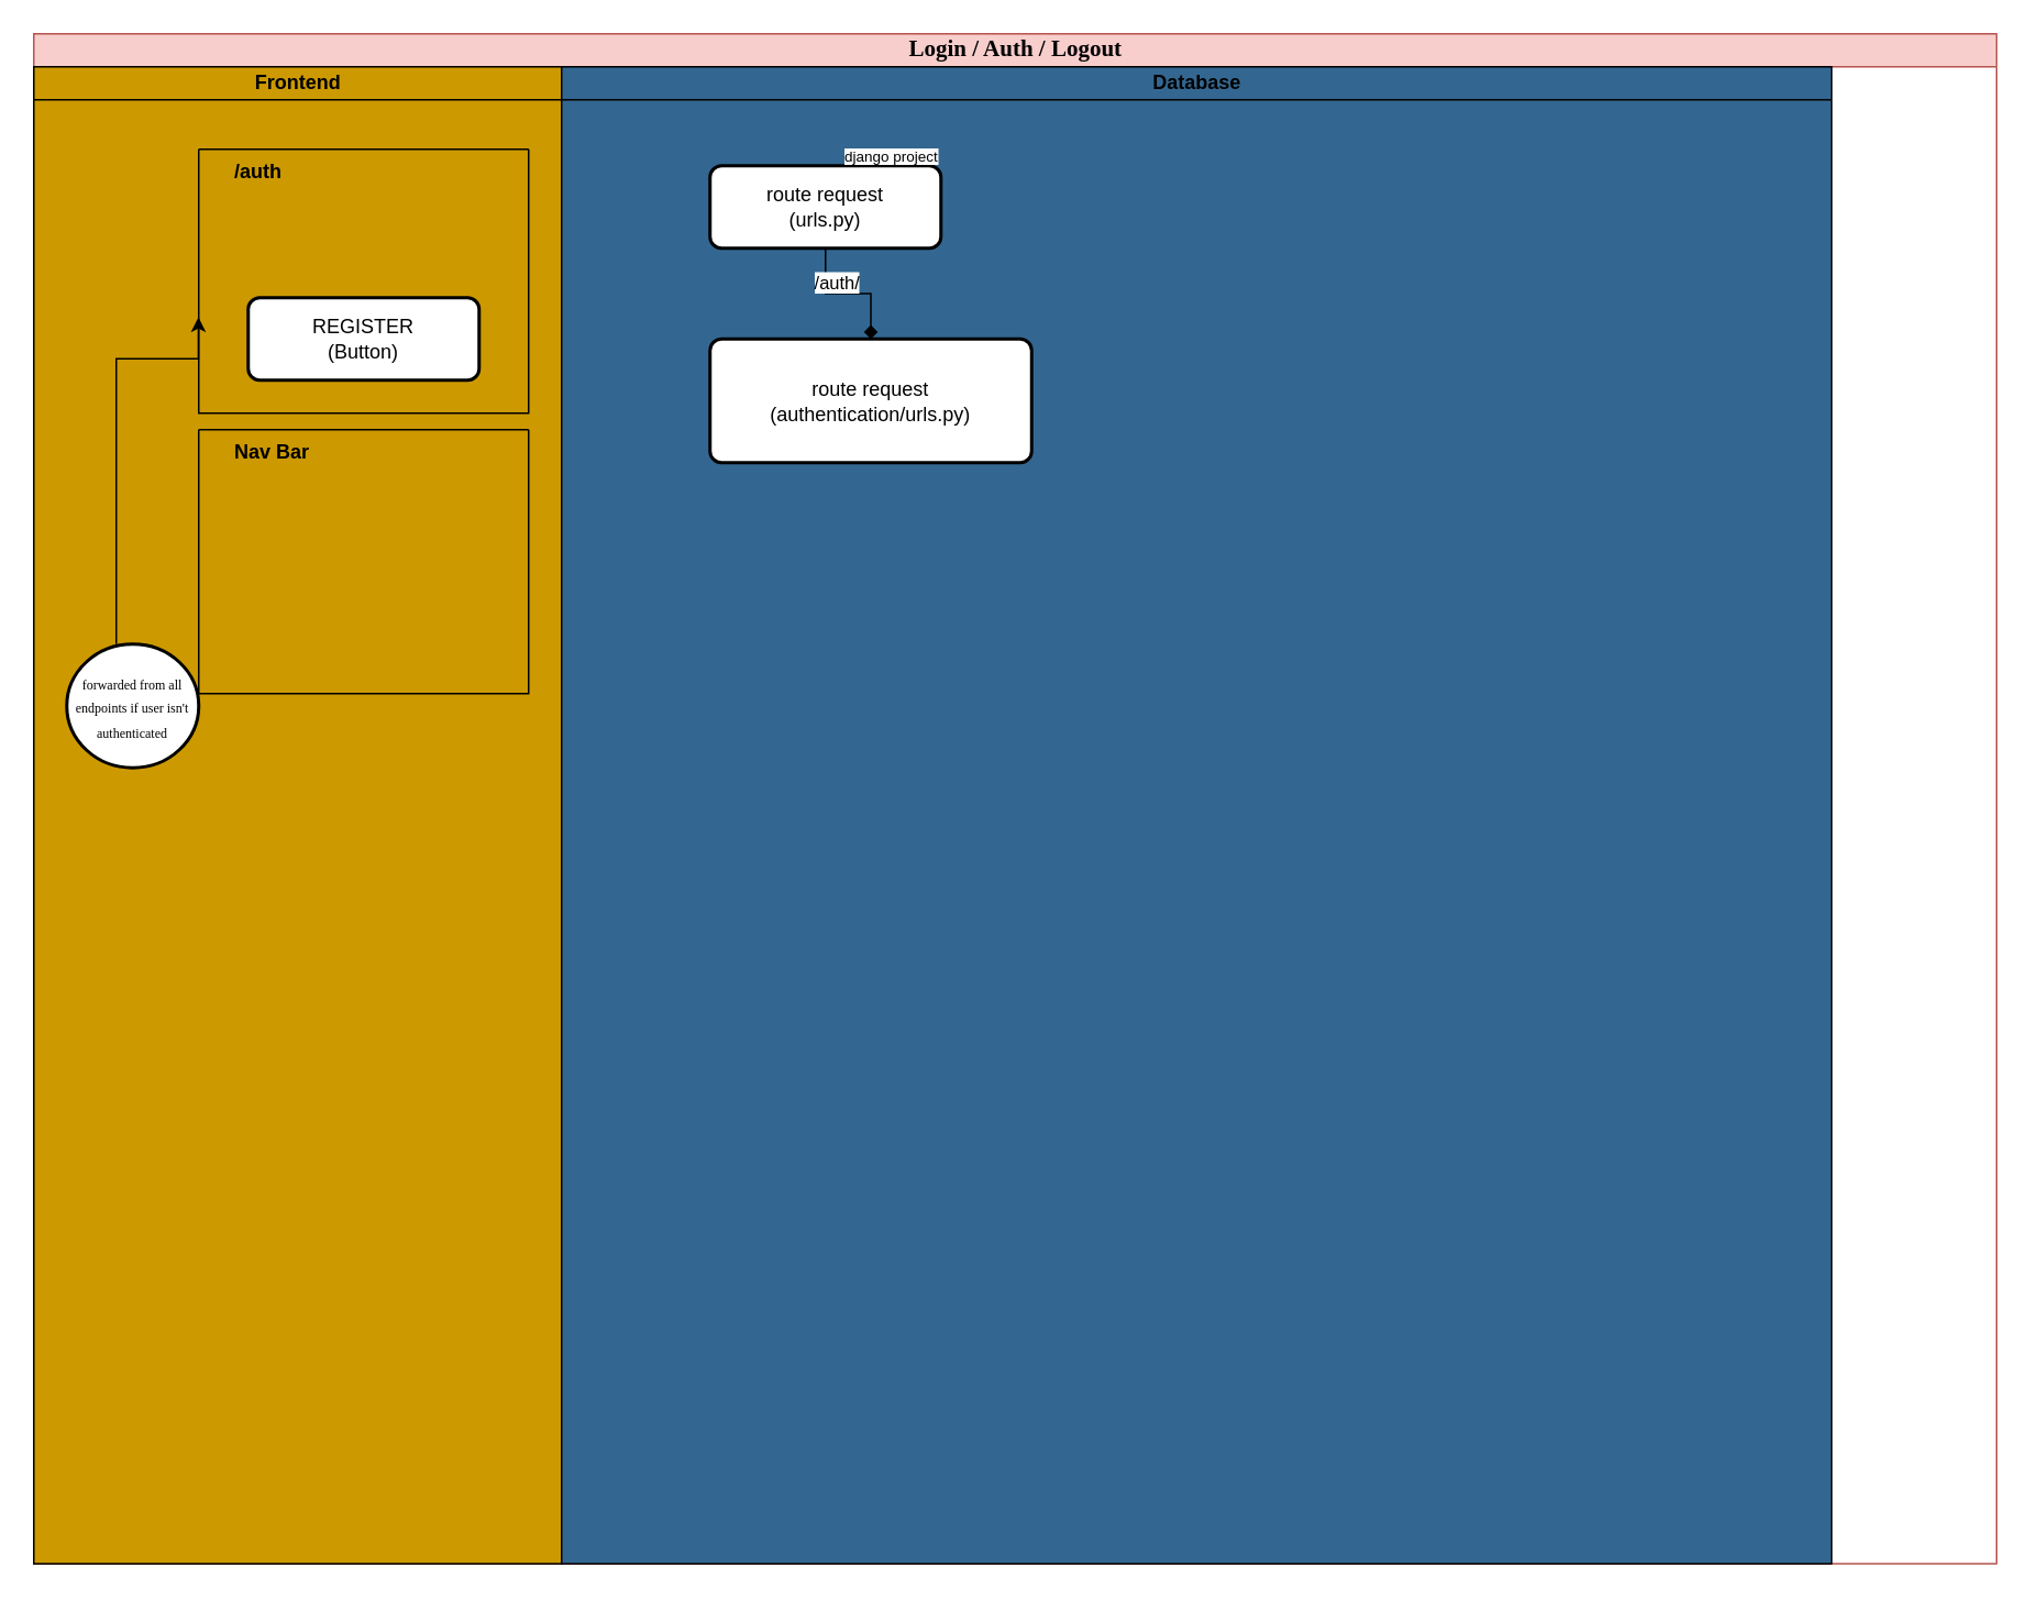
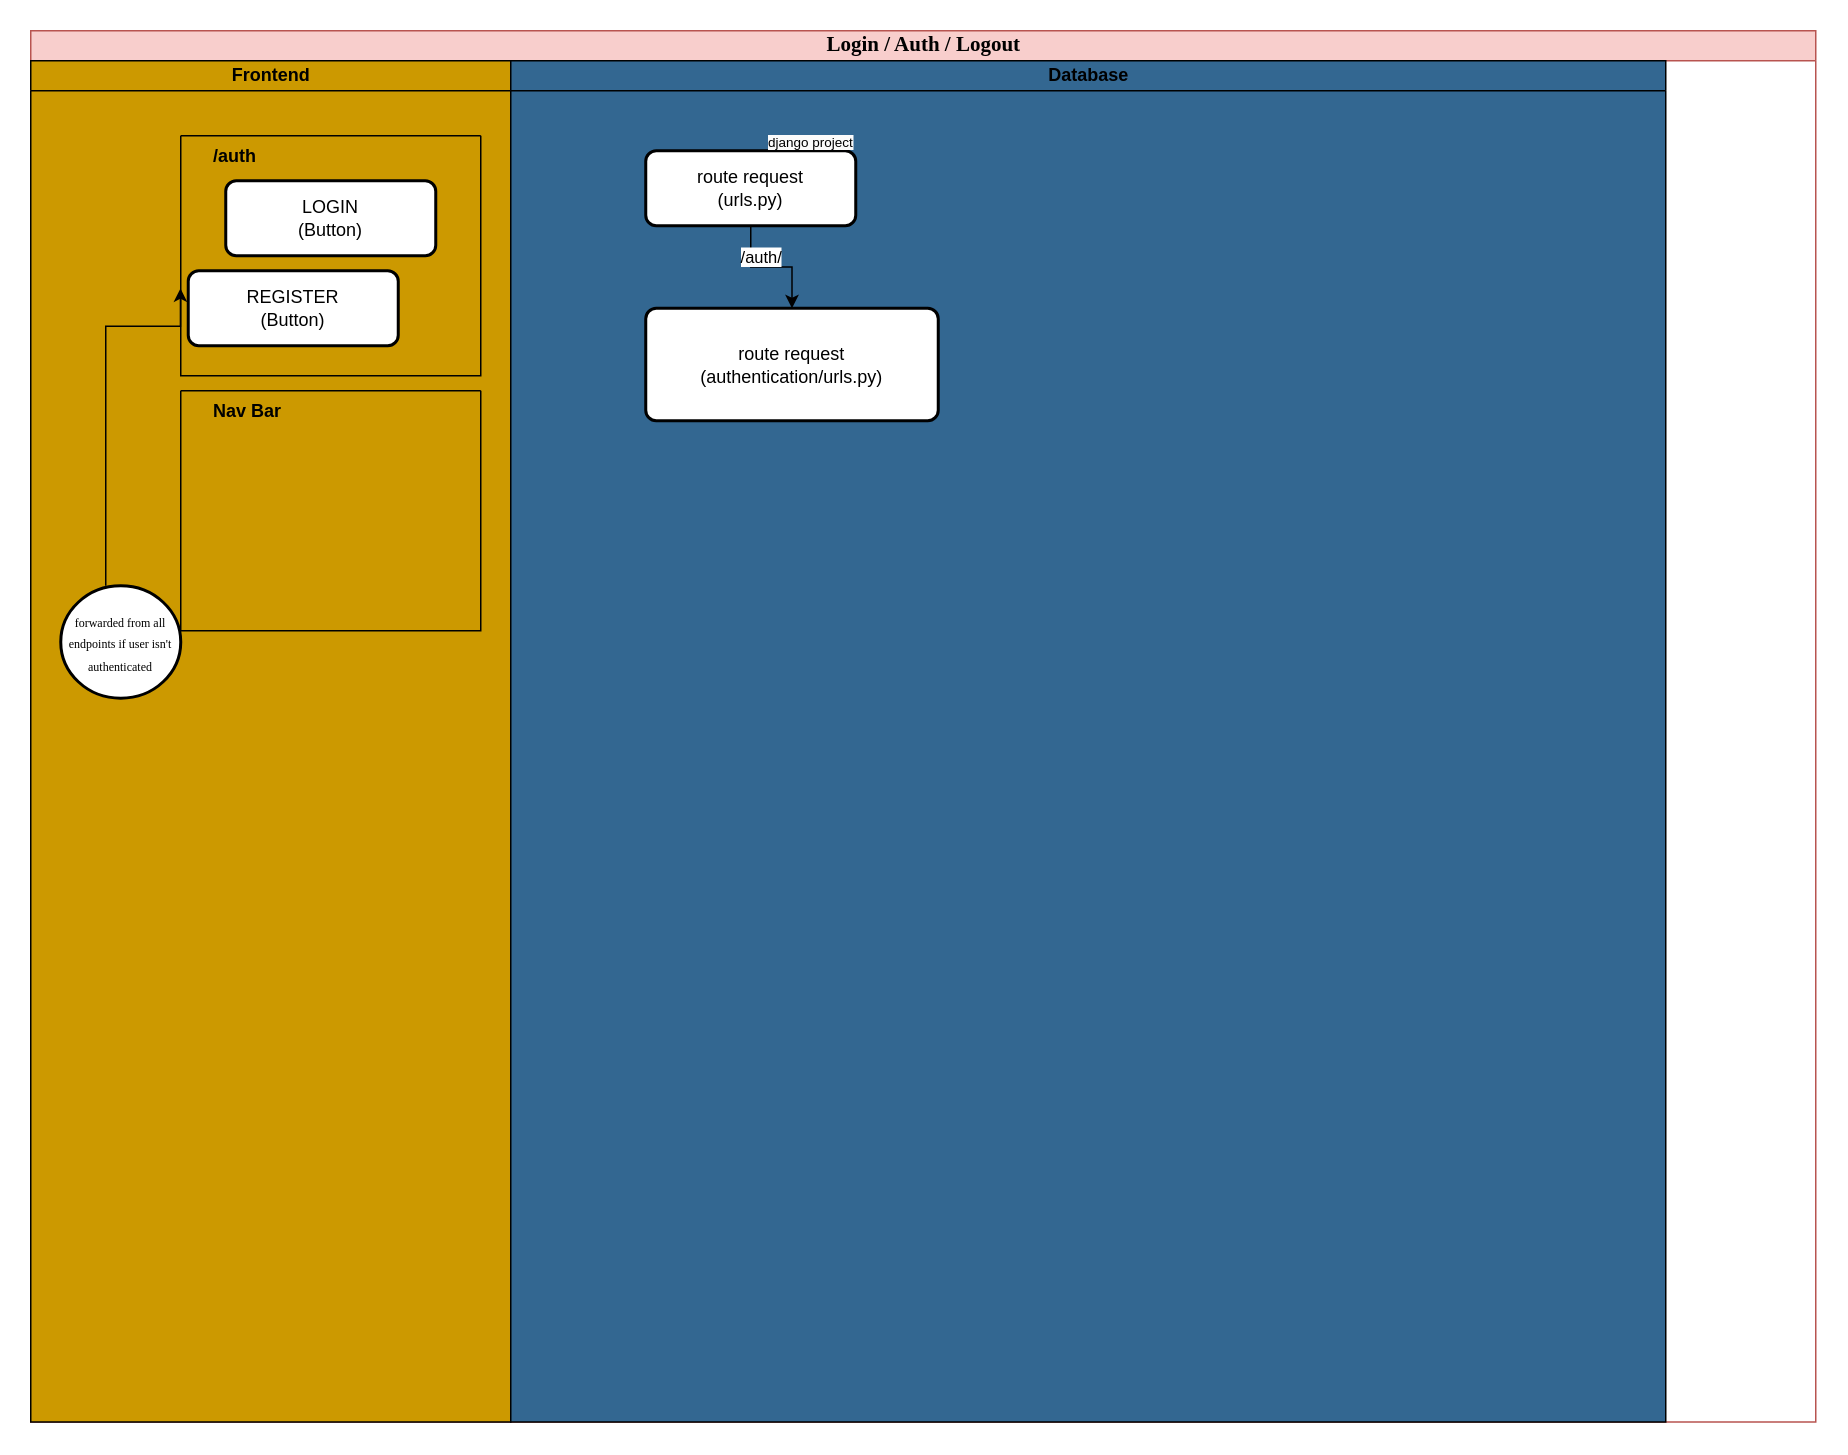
+ <mxCell id="6" value="LOGIN&lt;br&gt;(Button)" style="rounded=1;whiteSpace=wrap;html=1;absoluteArcSize=1;arcSize=14;strokeWidth=2;" vertex="1" parent="5"><mxGeometry x="30" y="30" width="140" height="50" as="geometry" /></mxCell>
- <mxCell id="14" style="edgeStyle=orthogonalEdgeStyle;rounded=0;orthogonalLoop=1;jettySize=auto;html=1;entryX=0.5;entryY=0;entryDx=0;entryDy=0;exitX=0.5;exitY=1;exitDx=0;exitDy=0;endArrow=diamond;" edge="1" parent="10" target="13" source="11"><mxGeometry relative="1" as="geometry"><mxPoint x="159.71" y="112.5" as="sourcePoint" /><mxPoint x="159.71" y="180" as="targetPoint" /></mxGeometry></mxCell>
+ <mxCell id="14" style="edgeStyle=orthogonalEdgeStyle;rounded=0;orthogonalLoop=1;jettySize=auto;html=1;entryX=0.5;entryY=0;entryDx=0;entryDy=0;exitX=0.5;exitY=1;exitDx=0;exitDy=0;" edge="1" parent="10" target="13" source="11"><mxGeometry relative="1" as="geometry"><mxPoint x="159.71" y="112.5" as="sourcePoint" /><mxPoint x="159.71" y="180" as="targetPoint" /></mxGeometry></mxCell>
- <mxCell id="7" value="REGISTER&lt;br&gt;(Button)" style="rounded=1;whiteSpace=wrap;html=1;absoluteArcSize=1;arcSize=14;strokeWidth=2;" vertex="1" parent="5"><mxGeometry x="30" y="90" width="140" height="50" as="geometry" /></mxCell>
+ <mxCell id="7" value="REGISTER&lt;br&gt;(Button)" style="rounded=1;whiteSpace=wrap;html=1;absoluteArcSize=1;arcSize=14;strokeWidth=2;" vertex="1" parent="5"><mxGeometry x="5" y="90" width="140" height="50" as="geometry" /></mxCell>
